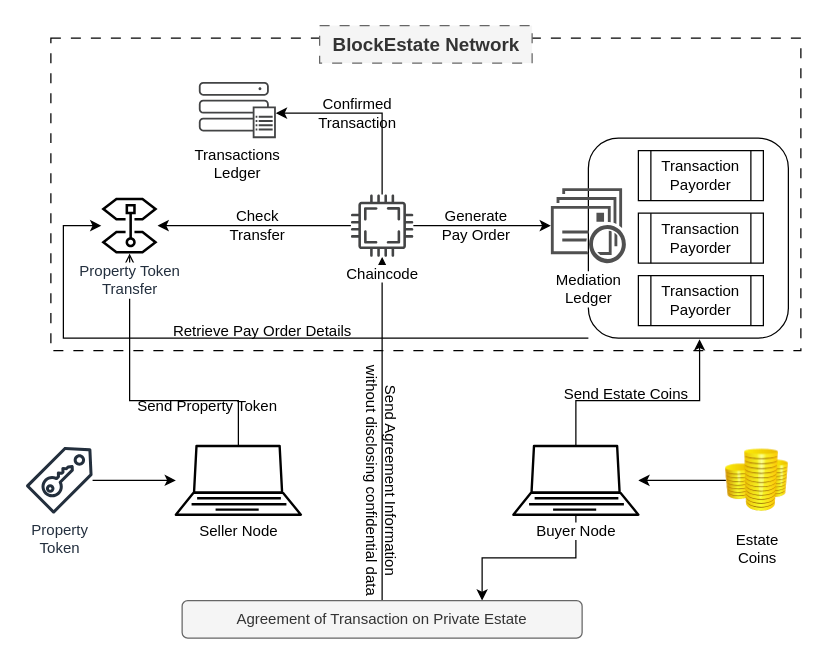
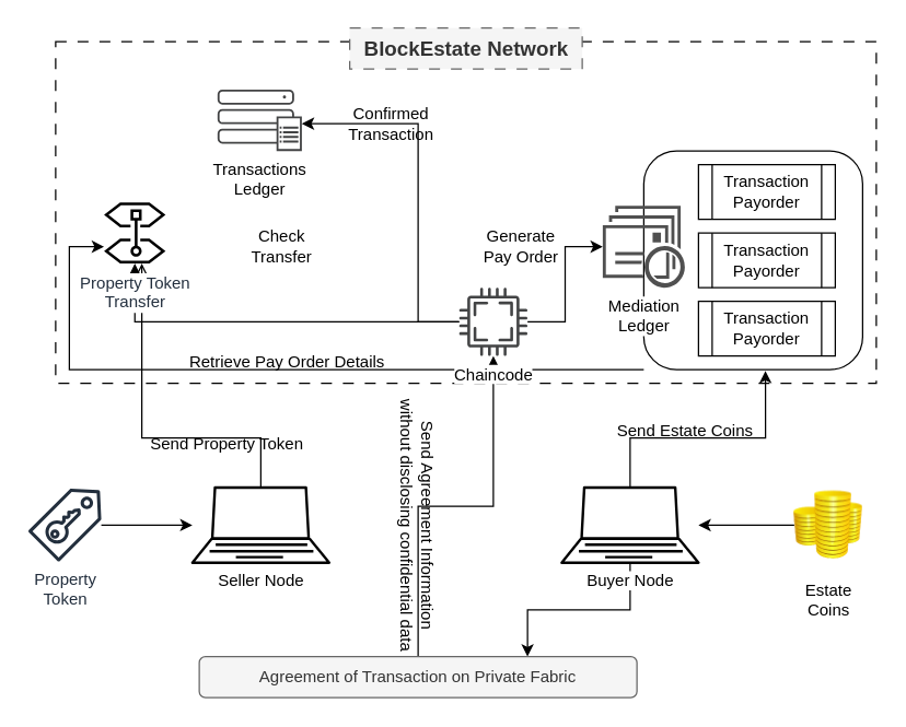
- <mxCell id="29" value="Property Token&lt;br&gt;Transfer" style="sketch=0;outlineConnect=0;fontColor=#232F3E;gradientColor=none;fillColor=#000000;strokeColor=none;dashed=0;verticalLabelPosition=bottom;verticalAlign=top;align=center;html=1;fontSize=12;fontStyle=0;aspect=fixed;shape=mxgraph.aws4.mainframe_modernization_converter;labelBackgroundColor=default;" vertex="1" parent="1"><mxGeometry x="80.36" y="157.5" width="45" height="45" as="geometry" /></mxCell>
+ <mxCell id="29" value="Property Token&lt;br&gt;Transfer" style="sketch=0;outlineConnect=0;fontColor=#232F3E;gradientColor=none;fillColor=#000000;strokeColor=none;dashed=0;verticalLabelPosition=bottom;verticalAlign=top;align=center;html=1;fontSize=12;fontStyle=0;aspect=fixed;shape=mxgraph.aws4.mainframe_modernization_converter;labelBackgroundColor=default;" vertex="1" parent="1"><mxGeometry x="75.36" y="147.5" width="45" height="45" as="geometry" /></mxCell>
- <mxCell id="31" value="Chaincode" style="sketch=0;pointerEvents=1;shadow=0;dashed=0;html=1;strokeColor=none;fillColor=#434445;aspect=fixed;labelPosition=center;verticalLabelPosition=bottom;verticalAlign=top;align=center;outlineConnect=0;shape=mxgraph.vvd.cpu;labelBackgroundColor=default;" vertex="1" parent="1"><mxGeometry x="280" y="155" width="50" height="50" as="geometry" /></mxCell>
+ <mxCell id="31" value="Chaincode" style="sketch=0;pointerEvents=1;shadow=0;dashed=0;html=1;strokeColor=none;fillColor=#434445;aspect=fixed;labelPosition=center;verticalLabelPosition=bottom;verticalAlign=top;align=center;outlineConnect=0;shape=mxgraph.vvd.cpu;labelBackgroundColor=default;" vertex="1" parent="1"><mxGeometry x="335" y="210" width="50" height="50" as="geometry" /></mxCell>
- <mxCell id="28" value="Agreement of Transaction on Private Estate" style="rounded=1;whiteSpace=wrap;html=1;fillColor=#f5f5f5;fontColor=#333333;strokeColor=#666666;" vertex="1" parent="1"><mxGeometry x="145" y="480" width="320" height="30" as="geometry" /></mxCell>
+ <mxCell id="28" value="Agreement of Transaction on Private Fabric" style="rounded=1;whiteSpace=wrap;html=1;fillColor=#f5f5f5;fontColor=#333333;strokeColor=#666666;" vertex="1" parent="1"><mxGeometry x="145" y="480" width="320" height="30" as="geometry" /></mxCell>
